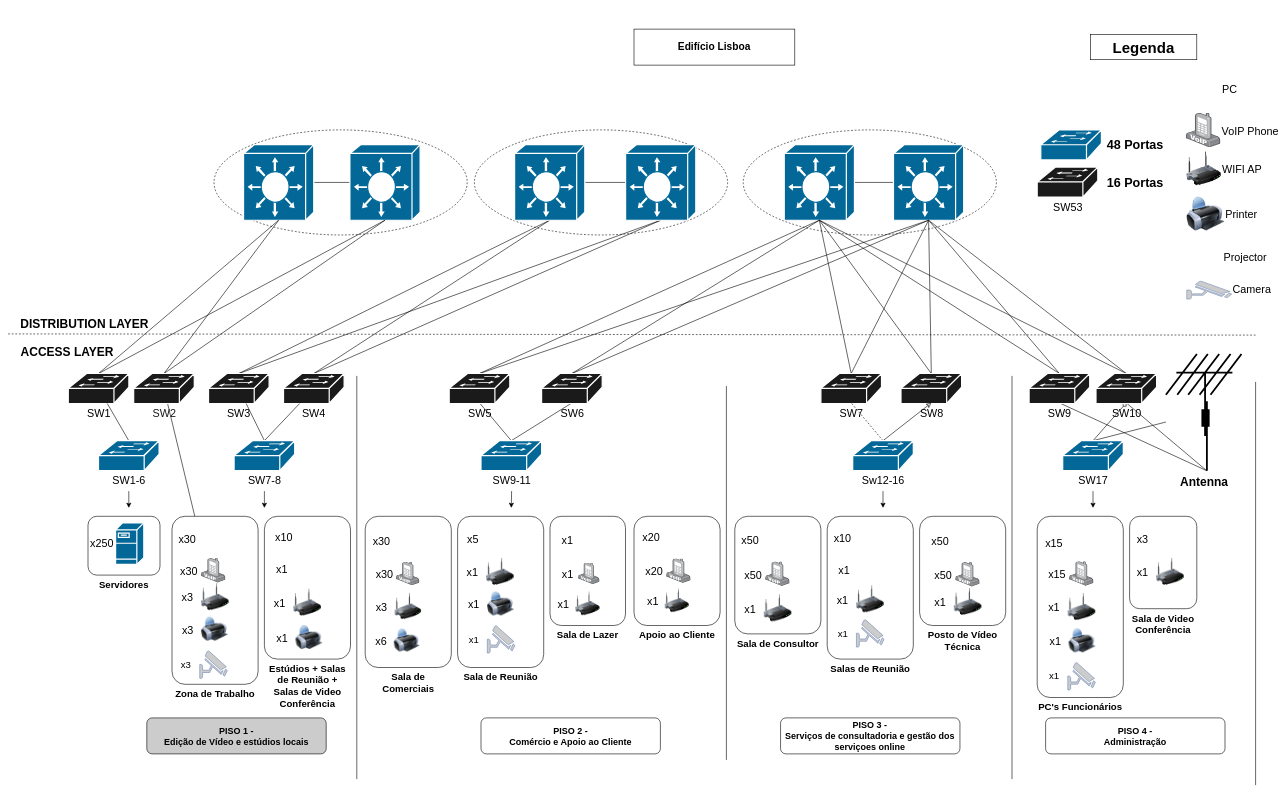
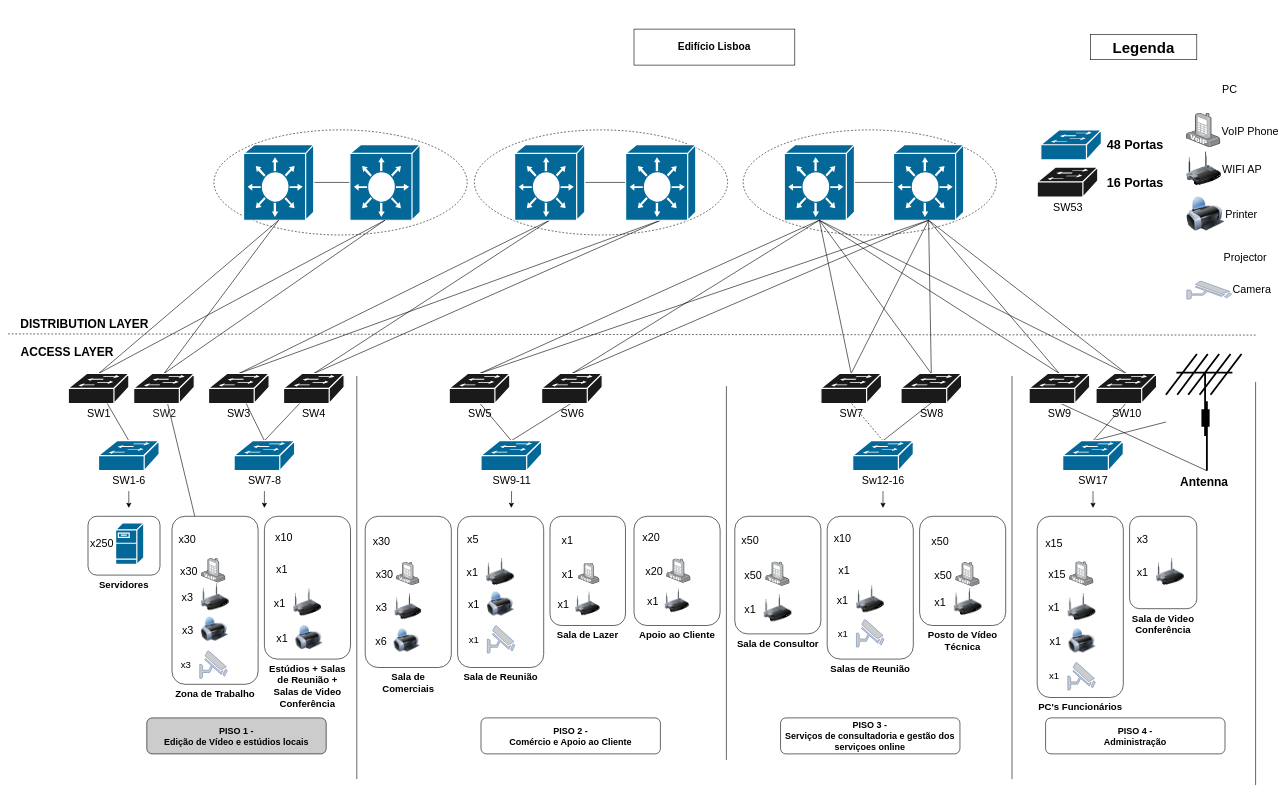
- <mxCell id="79" style="edgeStyle=none;rounded=0;orthogonalLoop=1;jettySize=auto;html=1;exitX=0.5;exitY=0;exitDx=0;exitDy=0;exitPerimeter=0;entryX=0.5;entryY=0.98;entryDx=0;entryDy=0;entryPerimeter=0;fontSize=21;endArrow=classic;endFill=0;" parent="1" source="81" target="77" edge="1"><mxGeometry relative="1" as="geometry" /></mxCell>
+ <mxCell id="79" style="edgeStyle=none;rounded=0;orthogonalLoop=1;jettySize=auto;html=1;exitX=0.5;exitY=0;exitDx=0;exitDy=0;exitPerimeter=0;entryX=0.5;entryY=0.98;entryDx=0;entryDy=0;entryPerimeter=0;fontSize=21;endArrow=none;endFill=0;" parent="1" source="81" target="77" edge="1"><mxGeometry relative="1" as="geometry" /></mxCell>
- <mxCell id="99" style="edgeStyle=none;rounded=0;orthogonalLoop=1;jettySize=auto;html=1;exitX=0.5;exitY=0;exitDx=0;exitDy=0;exitPerimeter=0;entryX=0.5;entryY=0.98;entryDx=0;entryDy=0;entryPerimeter=0;fontSize=21;endArrow=diamond;endFill=0;" parent="1" source="101" target="104" edge="1"><mxGeometry relative="1" as="geometry" /></mxCell>
+ <mxCell id="99" style="edgeStyle=none;rounded=0;orthogonalLoop=1;jettySize=auto;html=1;exitX=0.5;exitY=0;exitDx=0;exitDy=0;exitPerimeter=0;entryX=0.5;entryY=0.98;entryDx=0;entryDy=0;entryPerimeter=0;fontSize=21;endArrow=none;endFill=0;" parent="1" source="101" target="104" edge="1"><mxGeometry relative="1" as="geometry" /></mxCell>
- <mxCell id="46" style="edgeStyle=none;rounded=0;orthogonalLoop=1;jettySize=auto;html=1;exitX=0.54;exitY=1;exitDx=0;exitDy=0;exitPerimeter=0;entryX=0.5;entryY=0.98;entryDx=0;entryDy=0;entryPerimeter=0;fontSize=20;endArrow=none;endFill=0;" parent="1" source="47" target="104" edge="1"><mxGeometry relative="1" as="geometry" /></mxCell>
